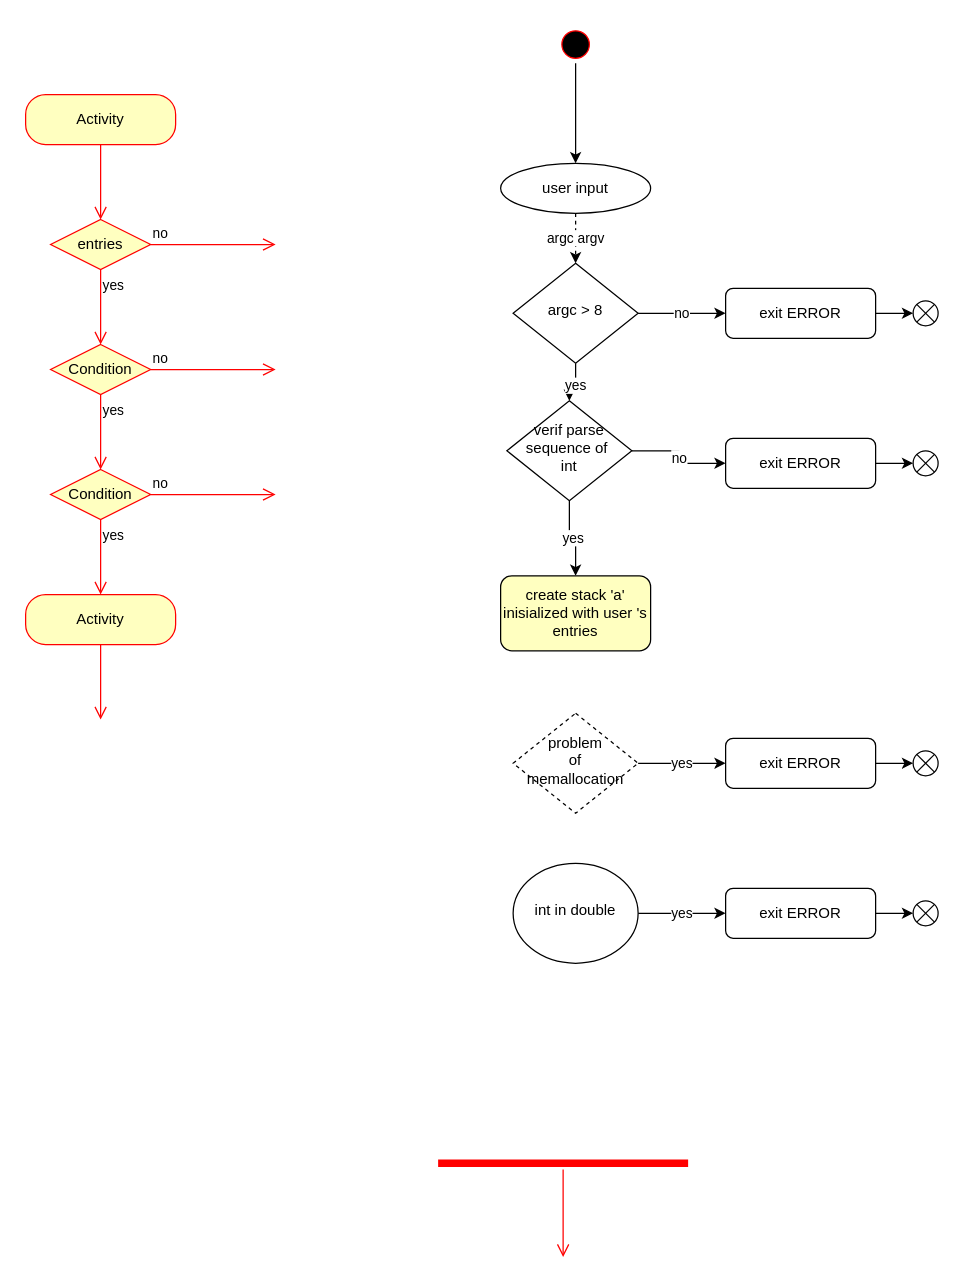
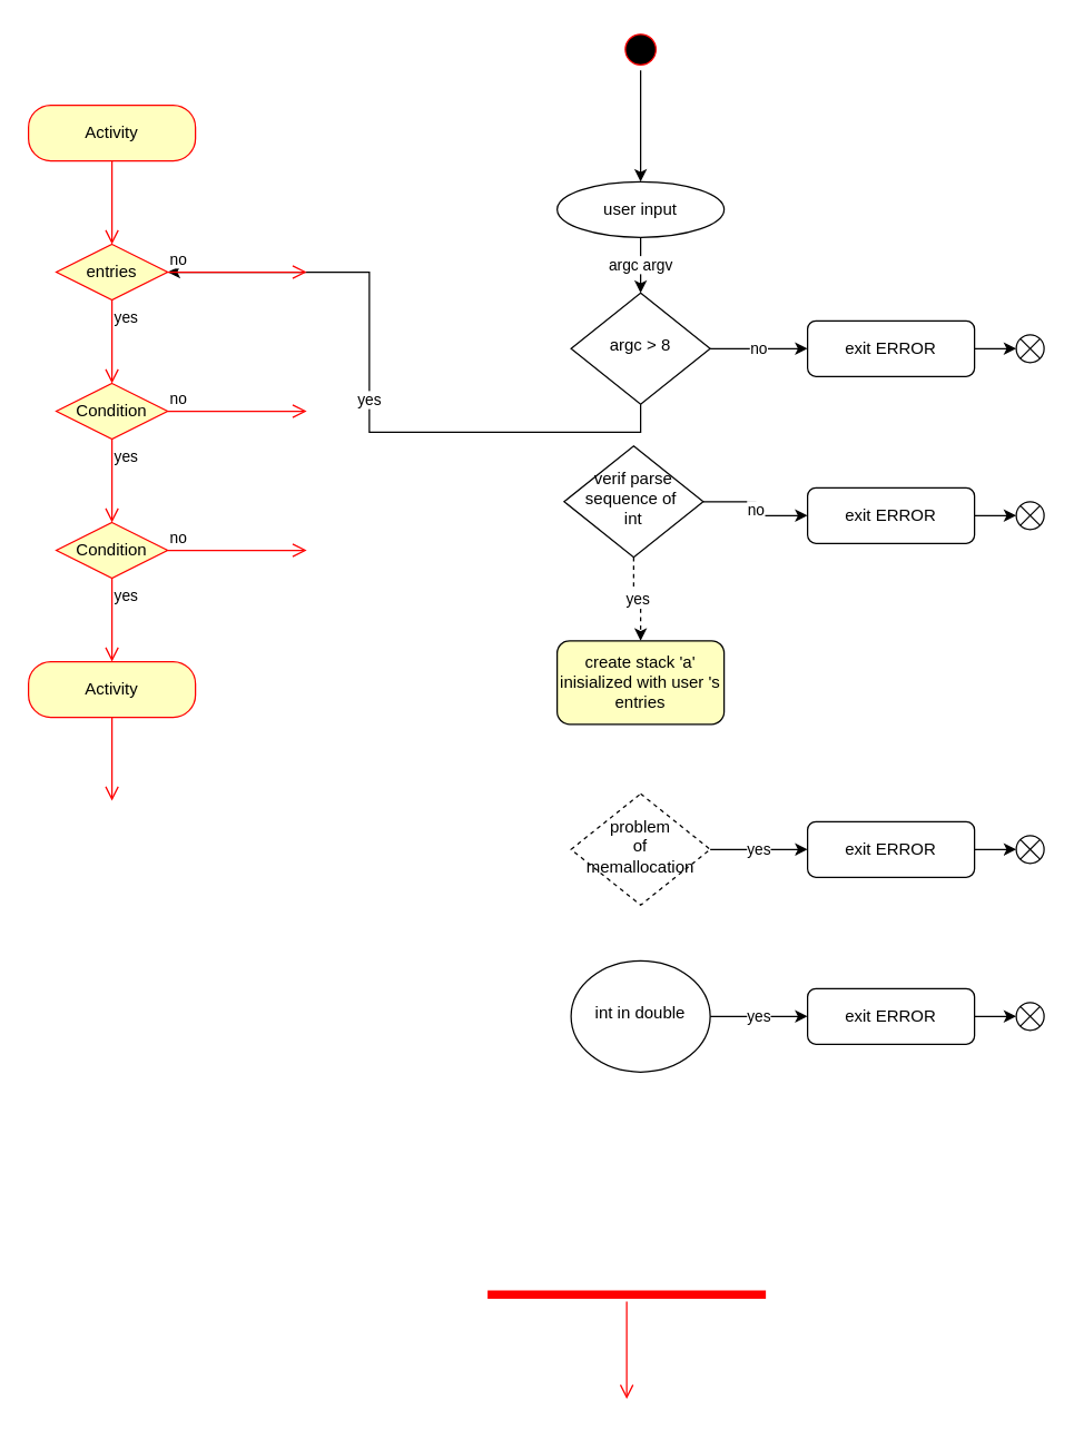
- <mxCell id="2" value="argc argv" style="edgeStyle=orthogonalEdgeStyle;rounded=0;orthogonalLoop=1;jettySize=auto;html=1;dashed=1;" parent="1" source="3" target="13" edge="1"><mxGeometry relative="1" as="geometry" /></mxCell>
+ <mxCell id="2" value="argc argv" style="edgeStyle=orthogonalEdgeStyle;rounded=0;orthogonalLoop=1;jettySize=auto;html=1;" parent="1" source="3" target="13" edge="1"><mxGeometry relative="1" as="geometry" /></mxCell>
- <mxCell id="11" value="yes" style="edgeStyle=orthogonalEdgeStyle;rounded=0;orthogonalLoop=1;jettySize=auto;html=1;exitX=0.5;exitY=1;exitDx=0;exitDy=0;" parent="1" source="13" target="6" edge="1"><mxGeometry relative="1" as="geometry" /></mxCell>
+ <mxCell id="11" value="yes" style="edgeStyle=orthogonalEdgeStyle;rounded=0;orthogonalLoop=1;jettySize=auto;html=1;exitX=0.5;exitY=1;exitDx=0;exitDy=0;" parent="1" source="13" target="39" edge="1"><mxGeometry relative="1" as="geometry" /></mxCell>
- <mxCell id="5" value="yes" style="edgeStyle=orthogonalEdgeStyle;rounded=0;orthogonalLoop=1;jettySize=auto;html=1;" parent="1" source="6" target="18" edge="1"><mxGeometry relative="1" as="geometry" /></mxCell>
+ <mxCell id="5" value="yes" style="edgeStyle=orthogonalEdgeStyle;rounded=0;orthogonalLoop=1;jettySize=auto;html=1;dashed=1;" parent="1" source="6" target="18" edge="1"><mxGeometry relative="1" as="geometry" /></mxCell>
